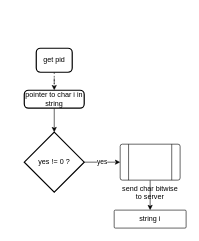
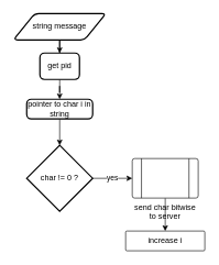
+ <mxCell id="3" value="string message" style="shape=parallelogram;html=1;strokeWidth=2;perimeter=parallelogramPerimeter;whiteSpace=wrap;rounded=1;arcSize=12;size=0.23;" vertex="1" parent="1"><mxGeometry x="20" y="20" width="140" height="40" as="geometry" /></mxCell>
+ <mxCell id="2" value="" style="edgeStyle=orthogonalEdgeStyle;rounded=0;orthogonalLoop=1;jettySize=auto;html=1;entryX=0.5;entryY=0;entryDx=0;entryDy=0;" edge="1" parent="1" source="3" target="5"><mxGeometry relative="1" as="geometry" /></mxCell>
- <mxCell id="4" value="" style="edgeStyle=orthogonalEdgeStyle;rounded=0;orthogonalLoop=1;jettySize=auto;html=1;dashed=1;" edge="1" parent="1" source="5" target="12"><mxGeometry relative="1" as="geometry" /></mxCell>
+ <mxCell id="4" value="" style="edgeStyle=orthogonalEdgeStyle;rounded=0;orthogonalLoop=1;jettySize=auto;html=1;" edge="1" parent="1" source="5" target="12"><mxGeometry relative="1" as="geometry" /></mxCell>
- <mxCell id="7" value="yes != 0 ?" style="strokeWidth=2;html=1;shape=mxgraph.flowchart.decision;whiteSpace=wrap;" vertex="1" parent="1"><mxGeometry x="40" y="220" width="100" height="100" as="geometry" /></mxCell>
+ <mxCell id="7" value="char != 0 ?" style="strokeWidth=2;html=1;shape=mxgraph.flowchart.decision;whiteSpace=wrap;" vertex="1" parent="1"><mxGeometry x="40" y="220" width="100" height="100" as="geometry" /></mxCell>
- <mxCell id="10" value="string i" style="rounded=1;whiteSpace=wrap;html=1;verticalAlign=top;arcSize=6;" vertex="1" parent="1"><mxGeometry x="190" y="350" width="120" height="30" as="geometry" /></mxCell>
+ <mxCell id="10" value="increase i" style="rounded=1;whiteSpace=wrap;html=1;verticalAlign=top;arcSize=6;" vertex="1" parent="1"><mxGeometry x="190" y="350" width="120" height="30" as="geometry" /></mxCell>
